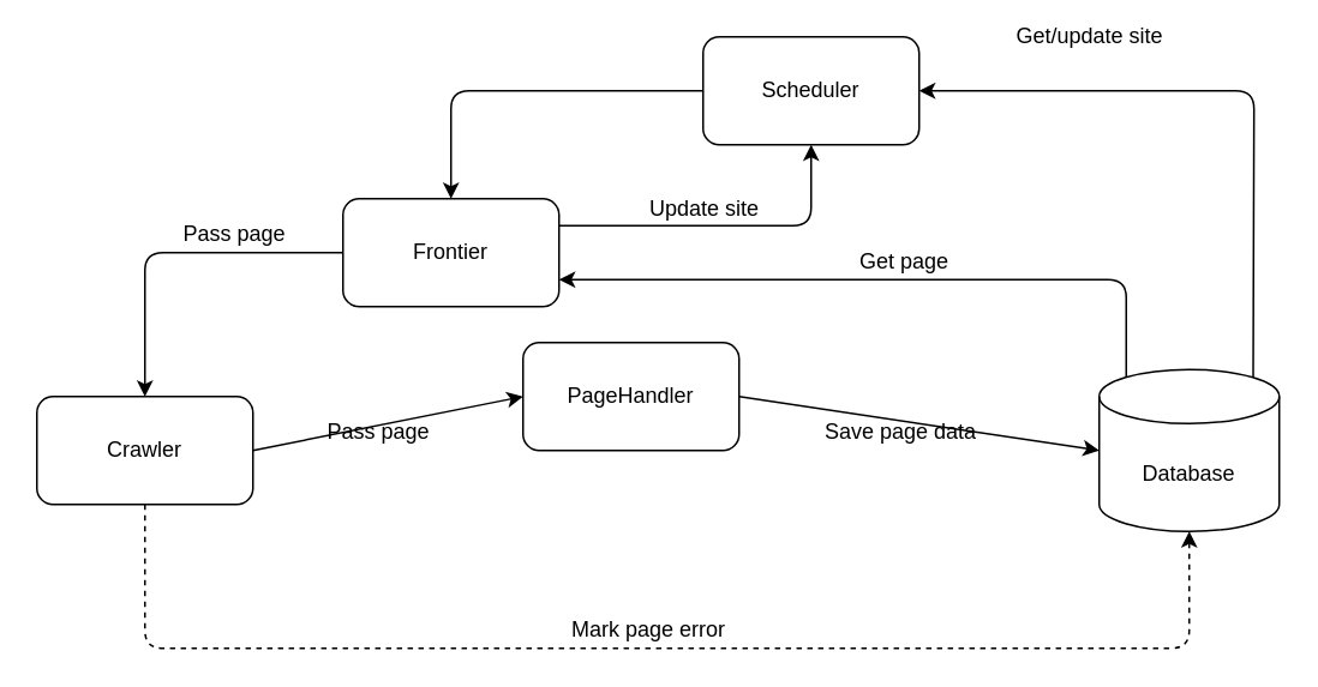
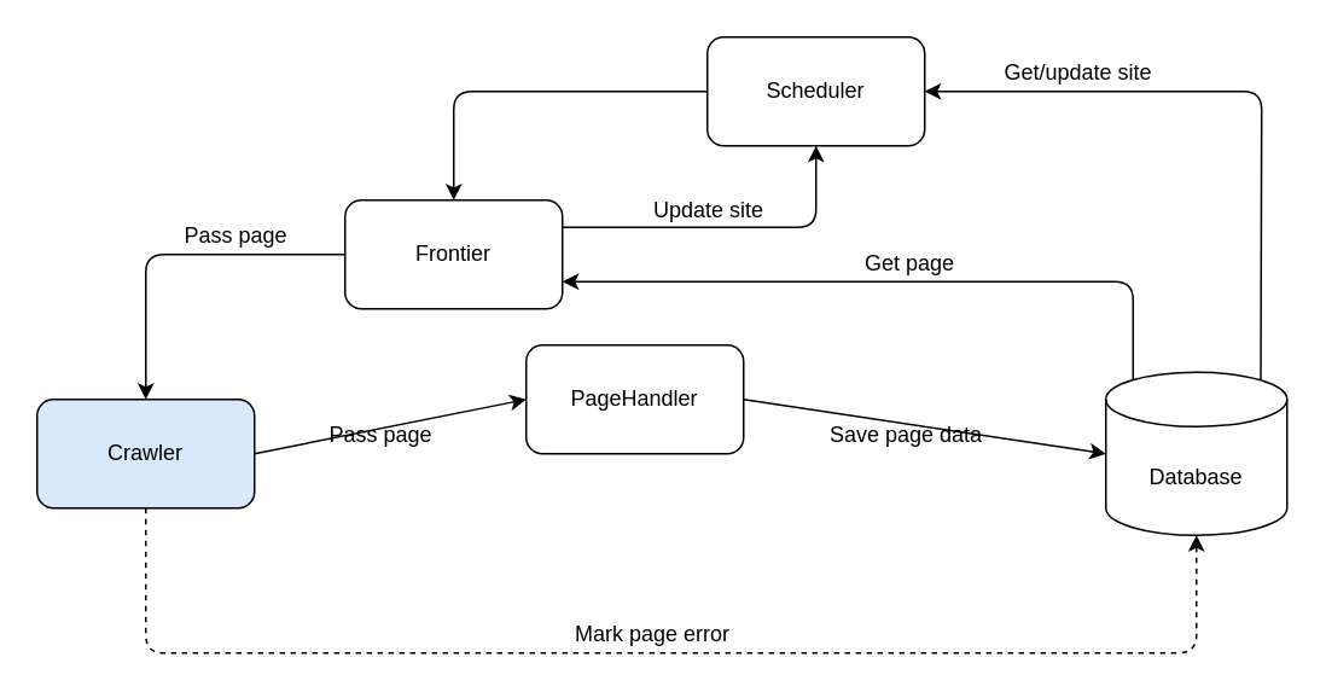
- <mxCell id="19" value="Get/update site" style="text;html=1;strokeColor=none;fillColor=none;align=center;verticalAlign=middle;whiteSpace=wrap;rounded=0;" vertex="1" parent="1"><mxGeometry x="550" y="10" width="110" height="20" as="geometry" /></mxCell>
+ <mxCell id="19" value="Get/update site" style="text;html=1;strokeColor=none;fillColor=none;align=center;verticalAlign=middle;whiteSpace=wrap;rounded=0;" vertex="1" parent="1"><mxGeometry x="540" y="30" width="110" height="20" as="geometry" /></mxCell>
- <mxCell id="2" value="Crawler" style="rounded=1;whiteSpace=wrap;html=1;" vertex="1" parent="1"><mxGeometry x="20" y="220" width="120" height="60" as="geometry" /></mxCell>
+ <mxCell id="2" value="Crawler" style="rounded=1;whiteSpace=wrap;html=1;fillColor=#dae8fc;" vertex="1" parent="1"><mxGeometry x="20" y="220" width="120" height="60" as="geometry" /></mxCell>
